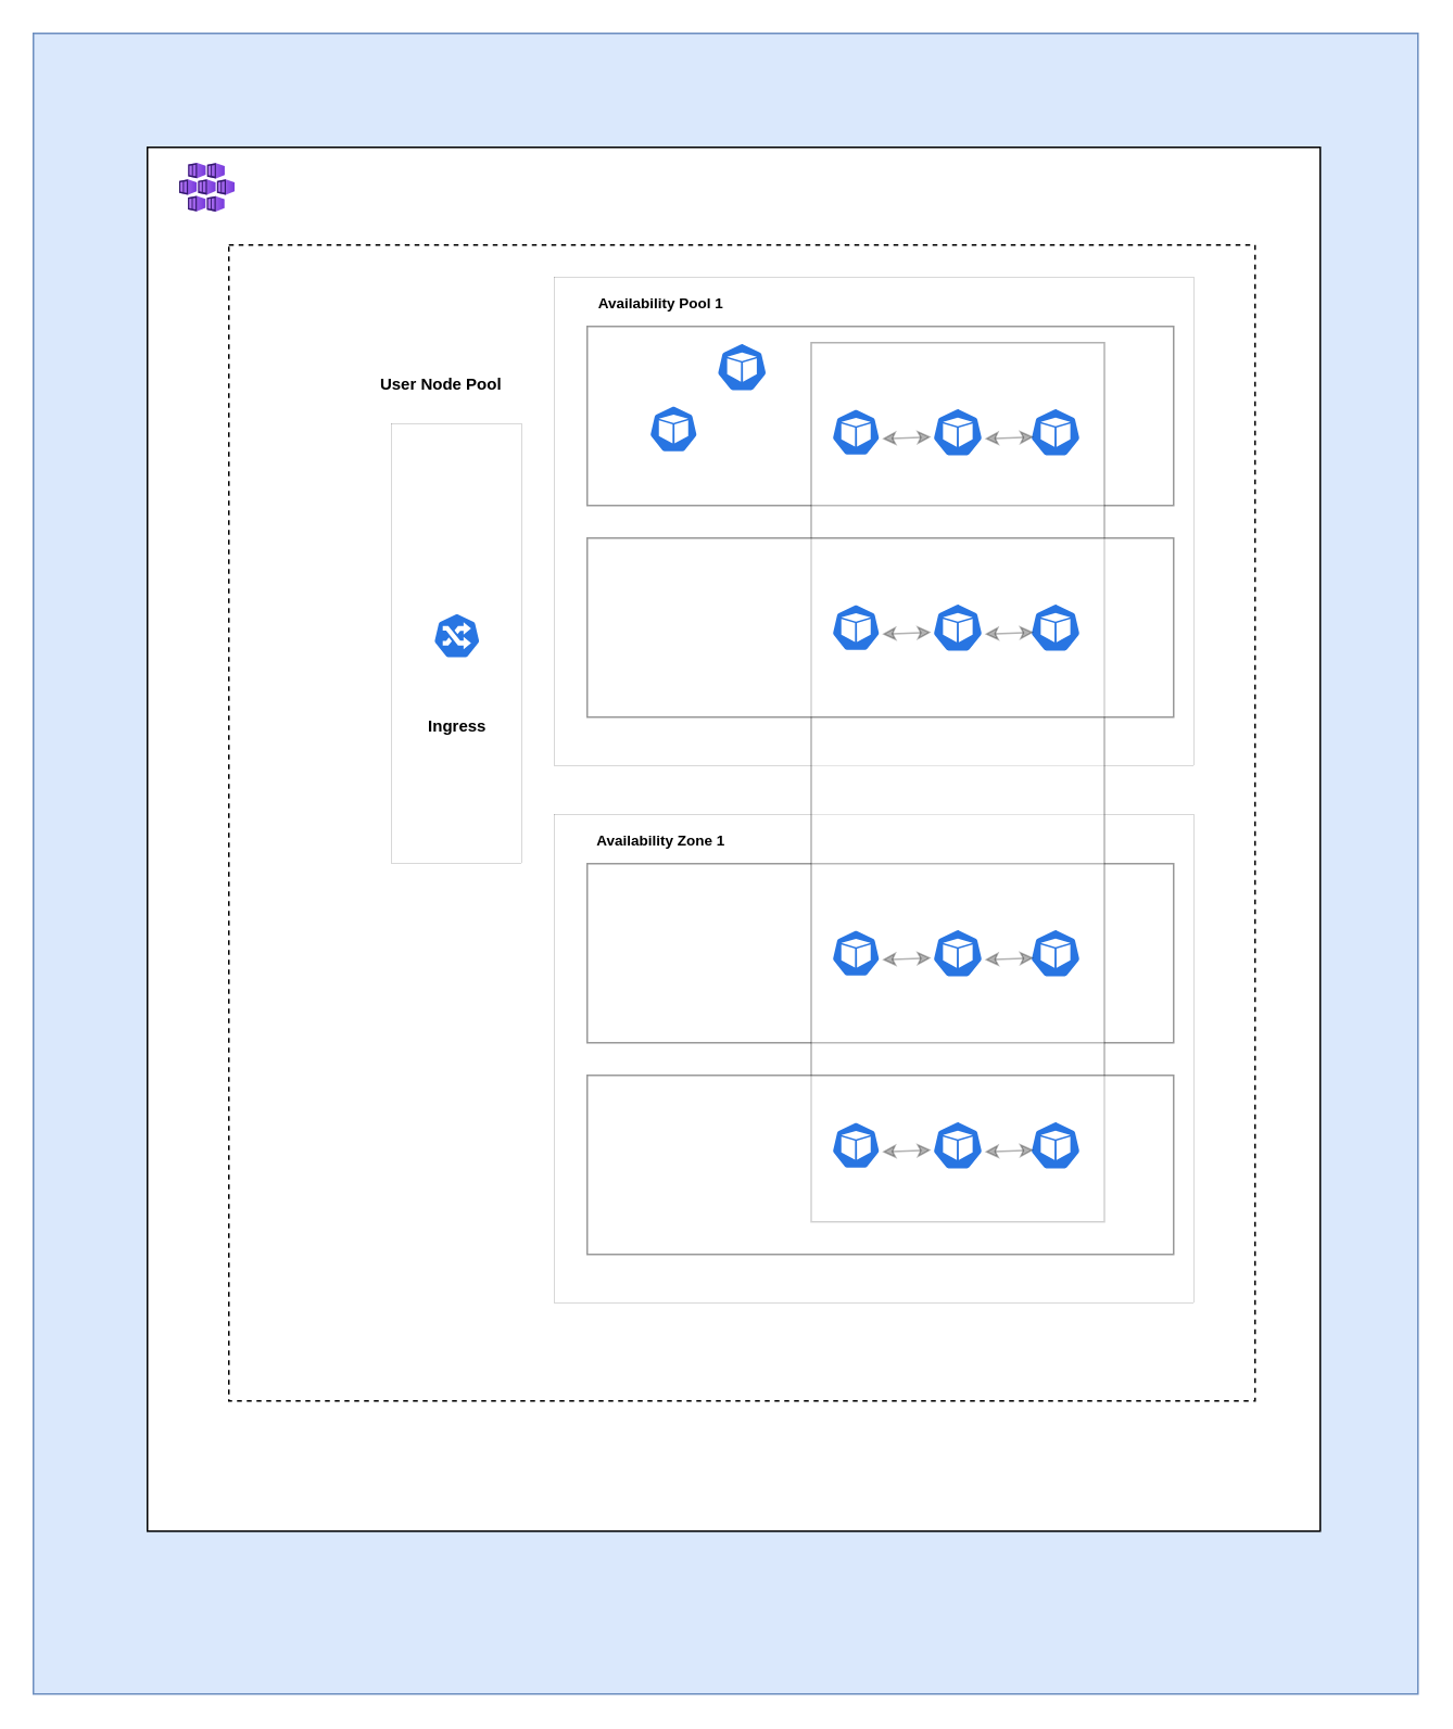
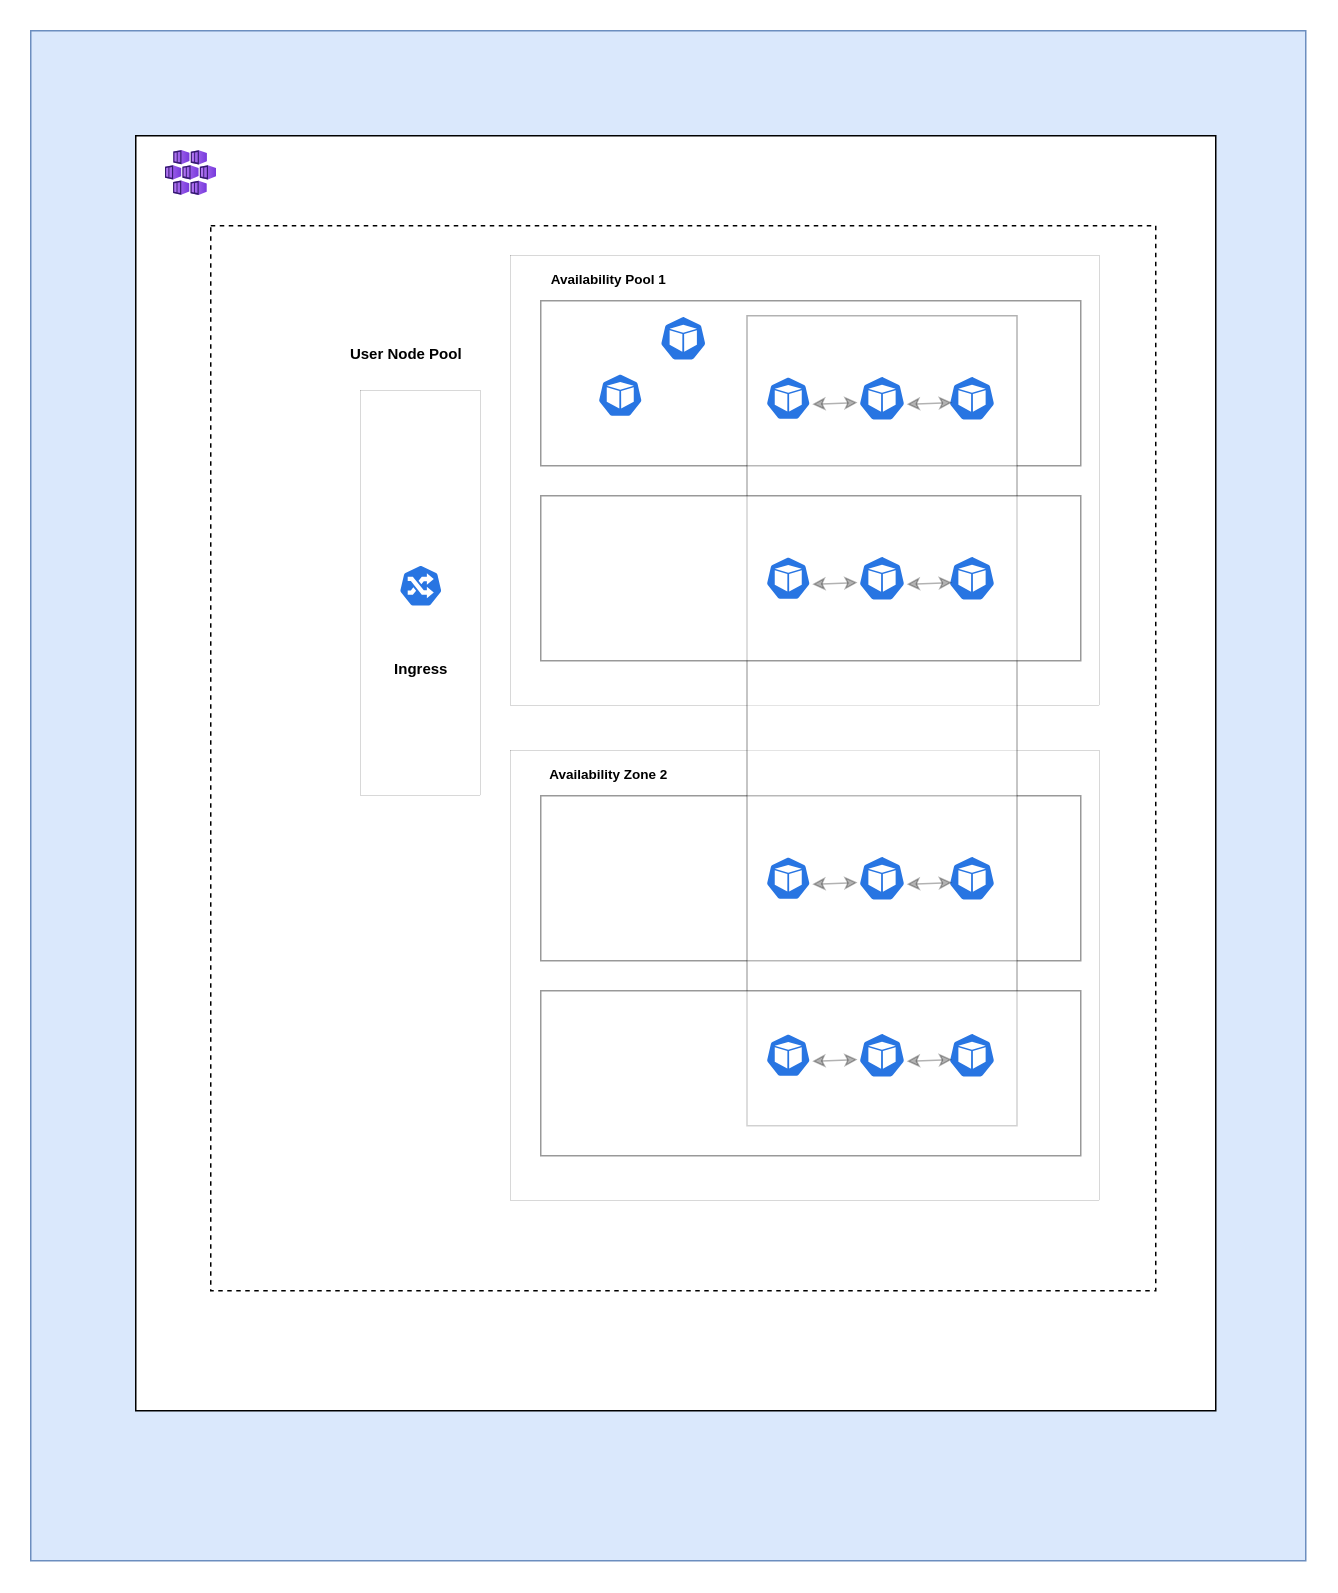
- <mxCell id="31" value="&lt;font style=&quot;font-size: 9px;&quot;&gt;&lt;b&gt;Availability Zone 1&lt;/b&gt;&lt;/font&gt;" style="text;html=1;resizable=0;autosize=1;align=center;verticalAlign=middle;points=[];fillColor=none;strokeColor=none;rounded=0;" vertex="1" parent="1"><mxGeometry x="355" y="500" width="100" height="30" as="geometry" /></mxCell>
+ <mxCell id="31" value="&lt;font style=&quot;font-size: 9px;&quot;&gt;&lt;b&gt;Availability Zone 2&lt;/b&gt;&lt;/font&gt;" style="text;html=1;resizable=0;autosize=1;align=center;verticalAlign=middle;points=[];fillColor=none;strokeColor=none;rounded=0;" vertex="1" parent="1"><mxGeometry x="355" y="500" width="100" height="30" as="geometry" /></mxCell>
